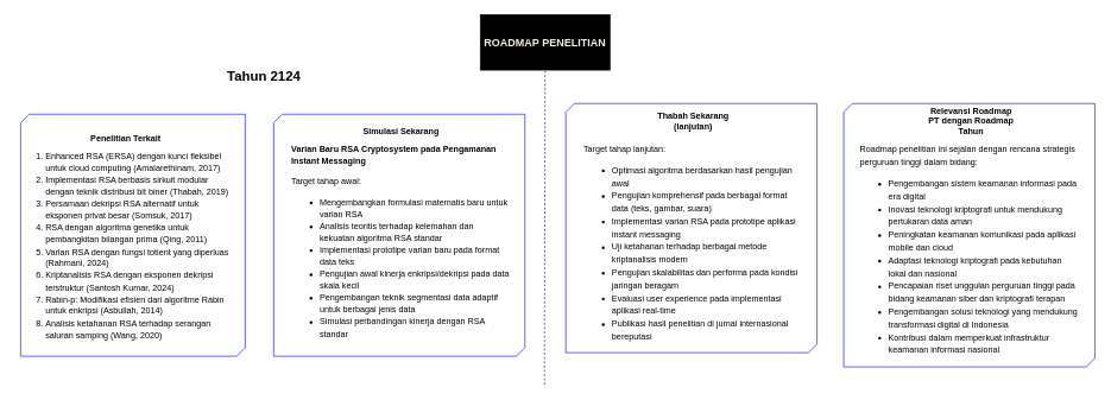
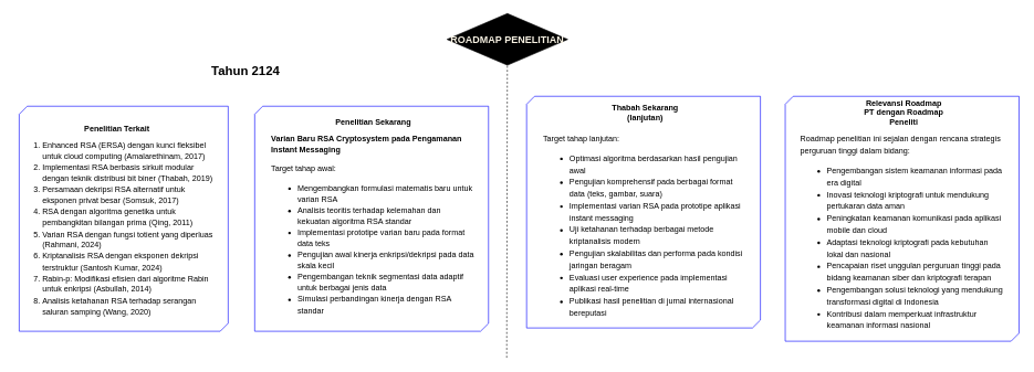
- <mxCell id="19" value="&lt;font style=&quot;color: rgb(248, 242, 227); font-size: 15px;&quot;&gt;ROADMAP PENELITIAN&lt;/font&gt;" style="rounded=0;whiteSpace=wrap;html=1;fillColor=#000000;fontStyle=1" vertex="1" parent="1"><mxGeometry x="673" y="20" width="182" height="78" as="geometry" /></mxCell>
+ <mxCell id="19" value="&lt;font style=&quot;color: rgb(248, 242, 227); font-size: 15px;&quot;&gt;ROADMAP PENELITIAN&lt;/font&gt;" style="rhombus;whiteSpace=wrap;html=1;fillColor=#000000;fontStyle=1;" vertex="1" parent="1"><mxGeometry x="673" y="20" width="182" height="78" as="geometry" /></mxCell>
- <mxCell id="17" value="Relevansi Roadmap PT dengan Roadmap Tahun" style="text;html=1;align=center;verticalAlign=middle;whiteSpace=wrap;rounded=0;fontStyle=1" parent="1" vertex="1"><mxGeometry x="1298.07" y="155" width="127.5" height="30" as="geometry" /></mxCell>
+ <mxCell id="17" value="Relevansi Roadmap PT dengan Roadmap Peneliti" style="text;html=1;align=center;verticalAlign=middle;whiteSpace=wrap;rounded=0;fontStyle=1" parent="1" vertex="1"><mxGeometry x="1298.07" y="155" width="127.5" height="30" as="geometry" /></mxCell>
- <mxCell id="9" value="Simulasi Sekarang" style="text;html=1;align=center;verticalAlign=middle;whiteSpace=wrap;rounded=0;fontStyle=1" parent="1" vertex="1"><mxGeometry x="498.07" y="170" width="127.5" height="30" as="geometry" /></mxCell>
+ <mxCell id="9" value="Penelitian Sekarang" style="text;html=1;align=center;verticalAlign=middle;whiteSpace=wrap;rounded=0;fontStyle=1" parent="1" vertex="1"><mxGeometry x="498.07" y="170" width="127.5" height="30" as="geometry" /></mxCell>
